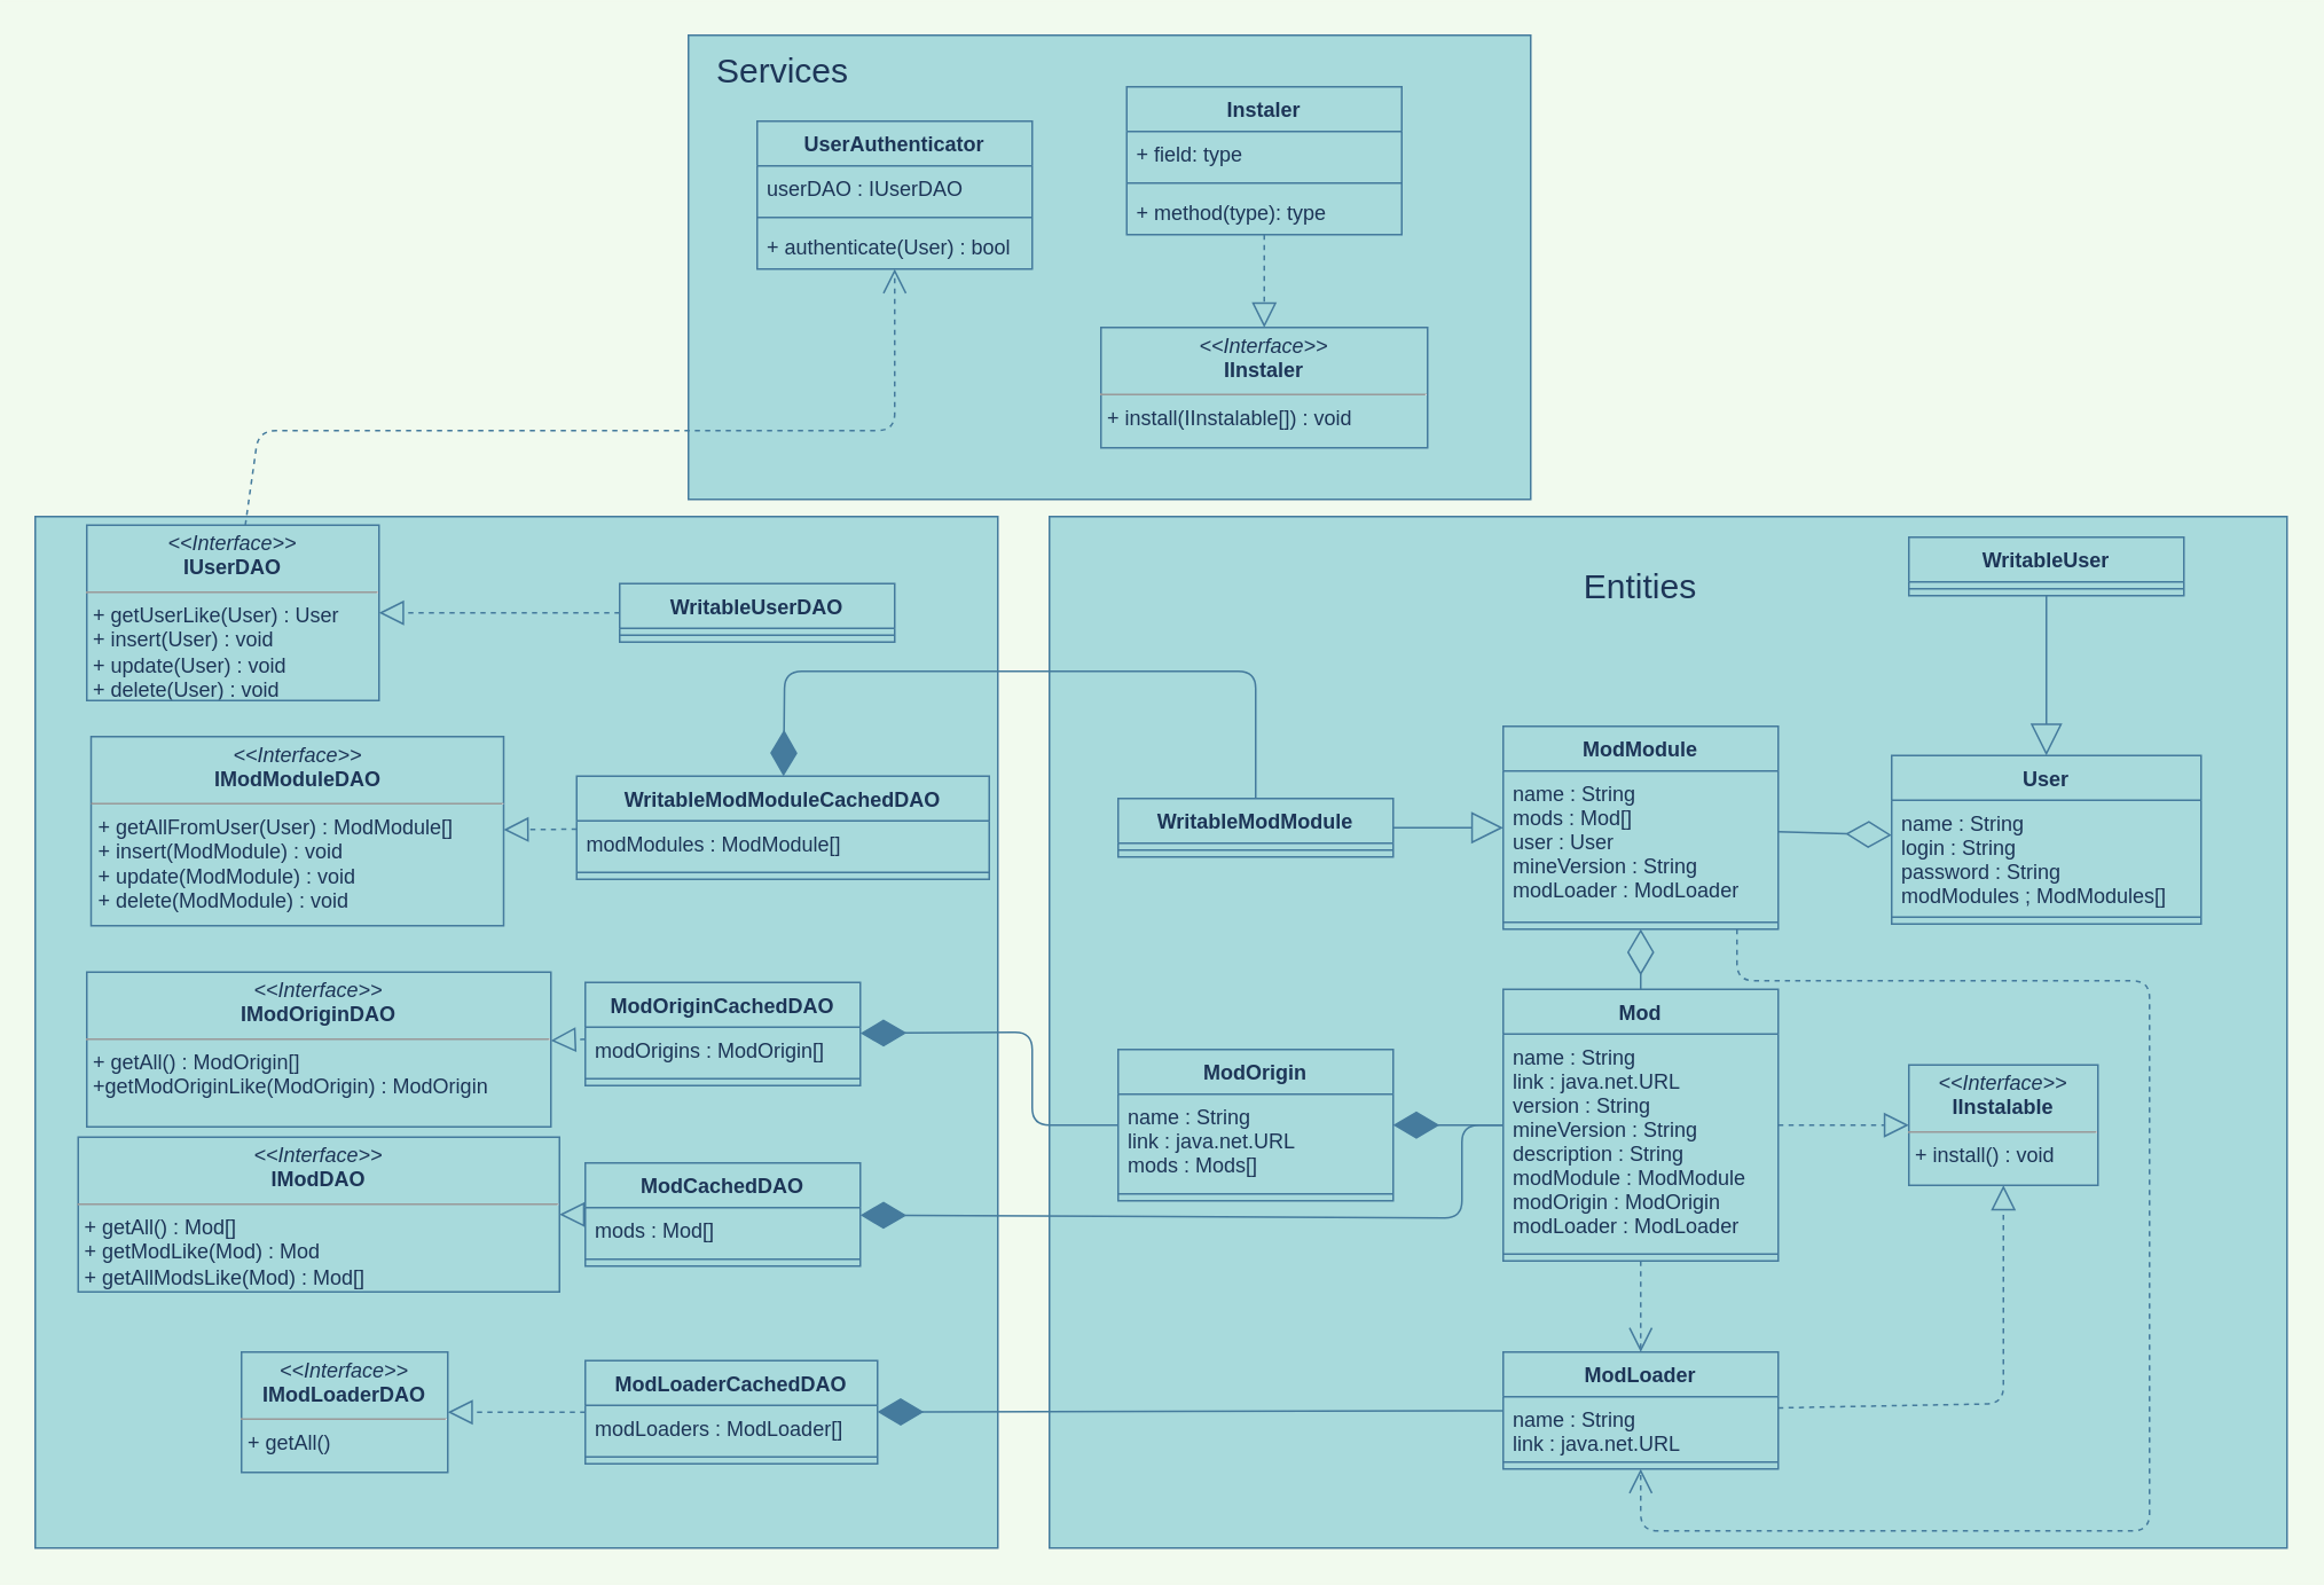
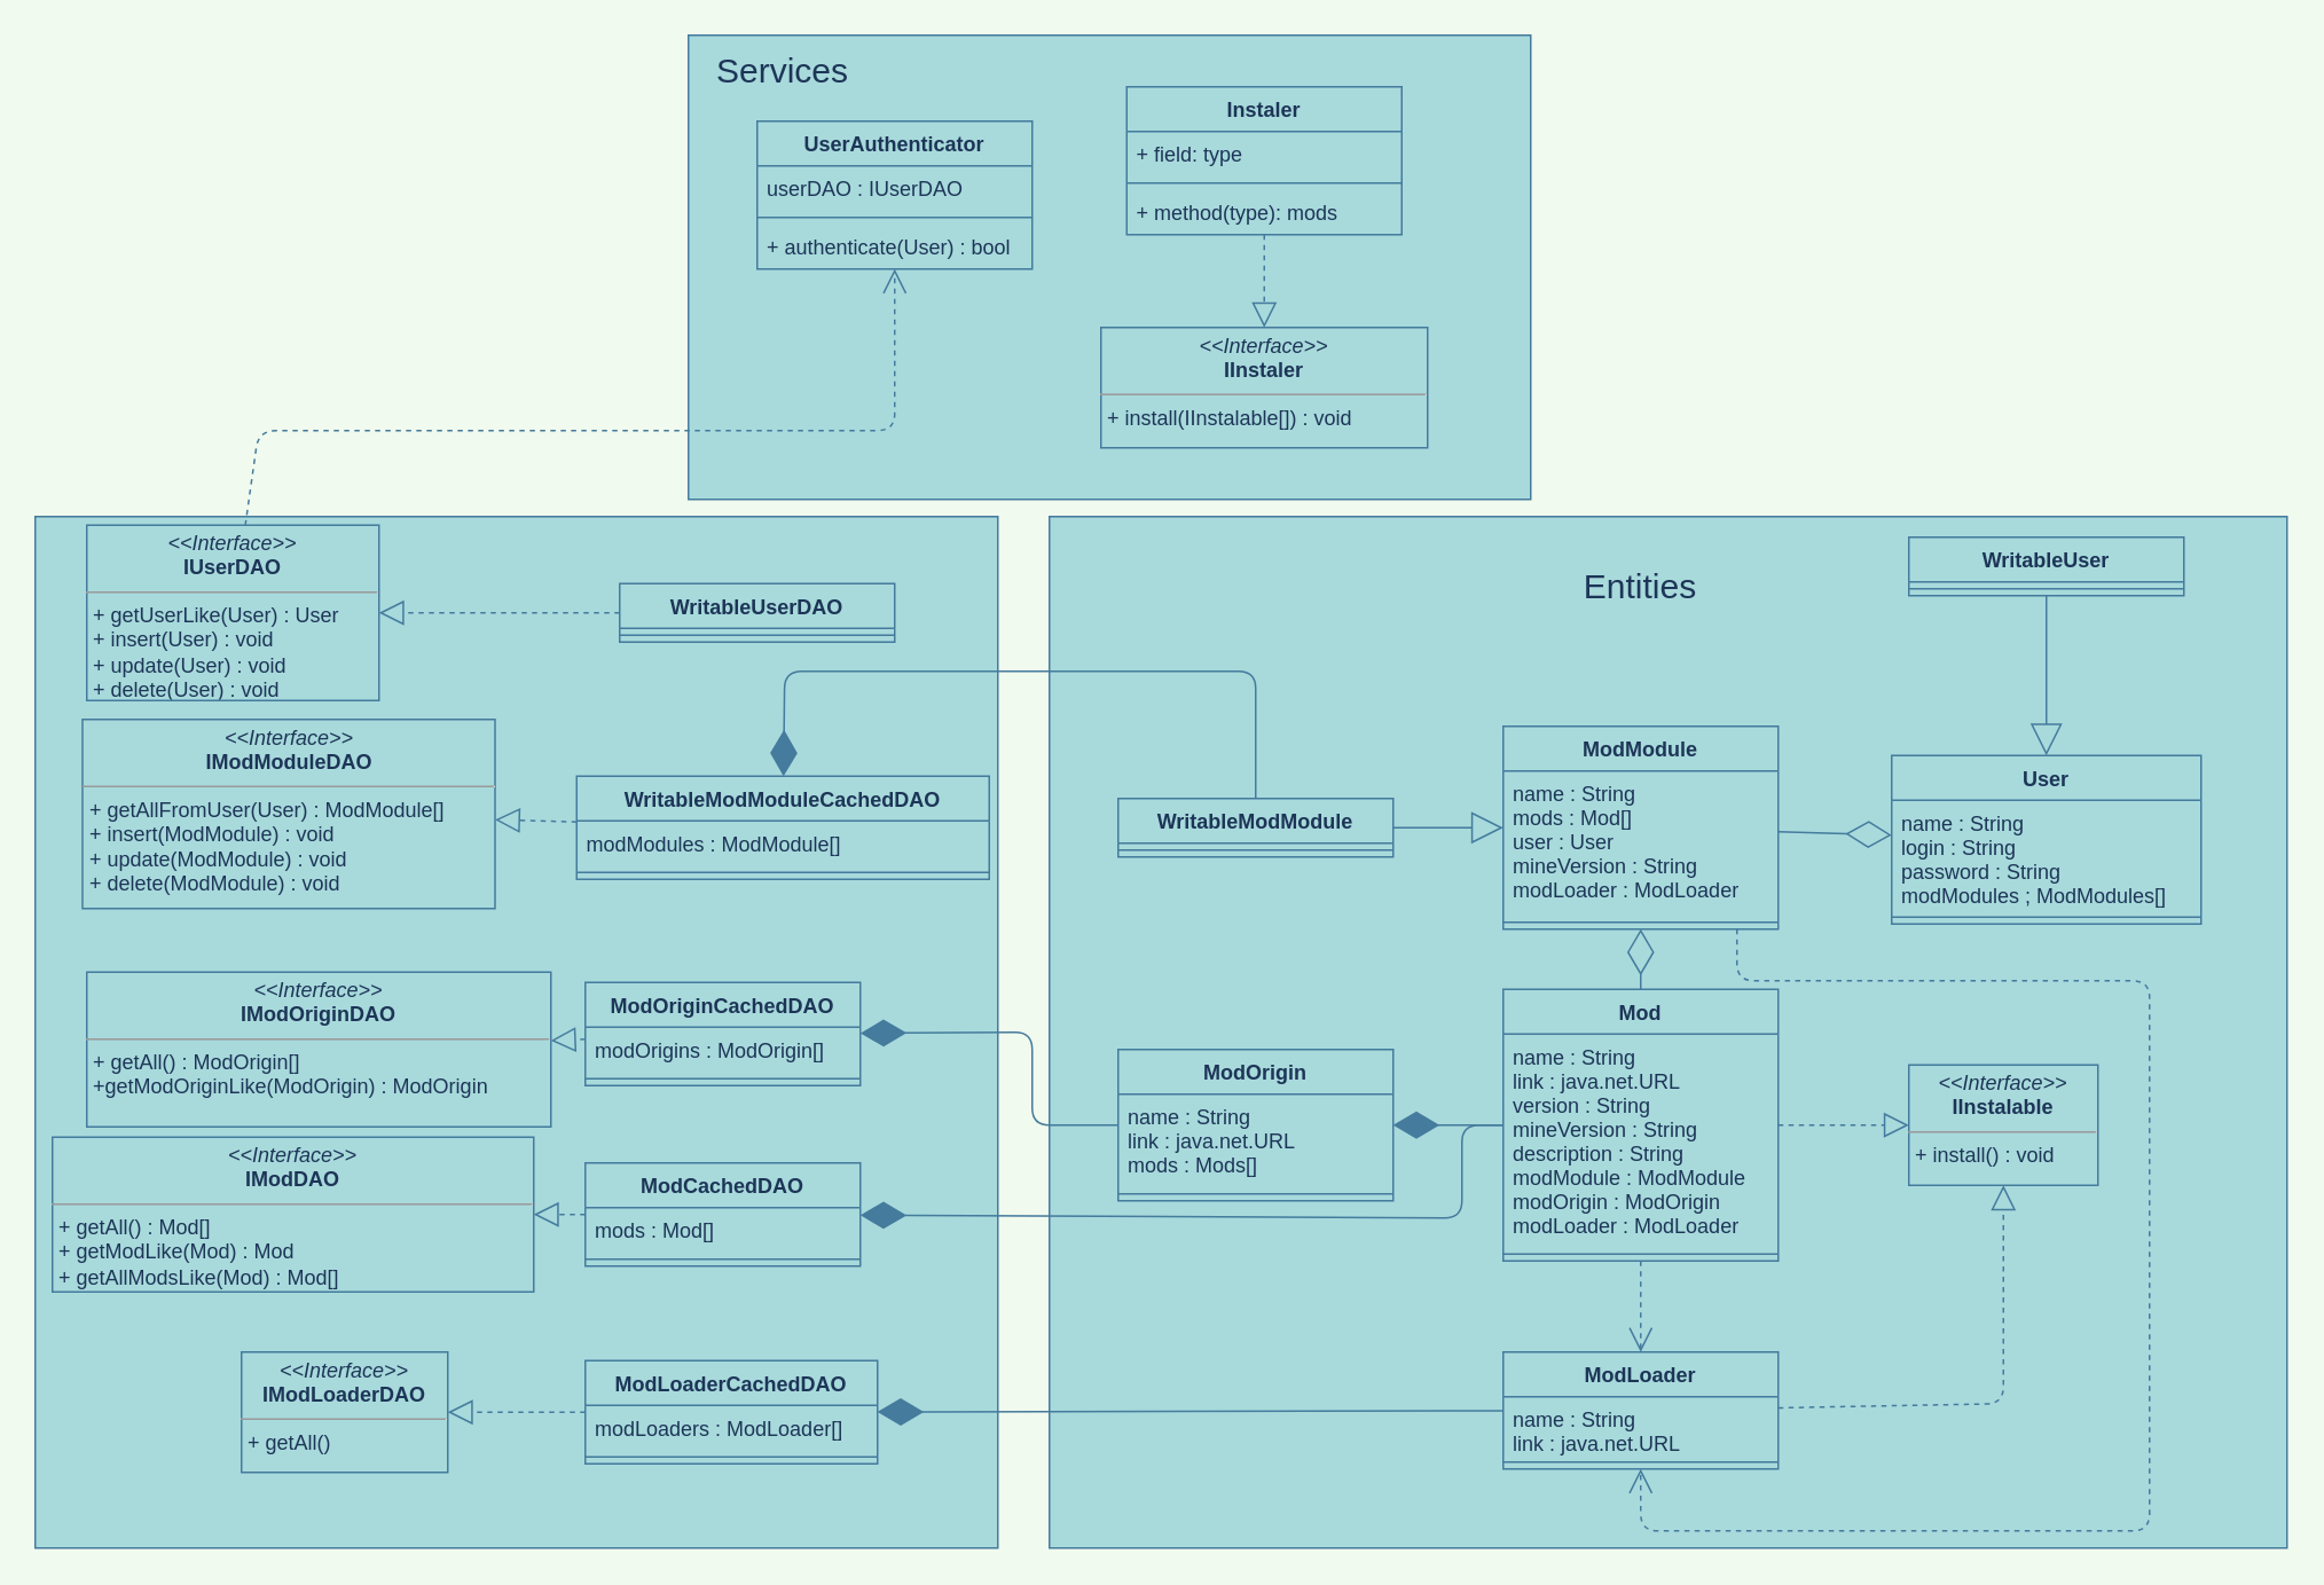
- <mxCell id="58" value="+ method(type): type" style="text;strokeColor=none;fillColor=none;align=left;verticalAlign=top;spacingLeft=4;spacingRight=4;overflow=hidden;rotatable=0;points=[[0,0.5],[1,0.5]];portConstraint=eastwest;fontColor=#1D3557;" parent="55" vertex="1"><mxGeometry y="60" width="160" height="26" as="geometry" /></mxCell>
+ <mxCell id="58" value="+ method(type): mods" style="text;strokeColor=none;fillColor=none;align=left;verticalAlign=top;spacingLeft=4;spacingRight=4;overflow=hidden;rotatable=0;points=[[0,0.5],[1,0.5]];portConstraint=eastwest;fontColor=#1D3557;" parent="55" vertex="1"><mxGeometry y="60" width="160" height="26" as="geometry" /></mxCell>
- <mxCell id="29" value="&lt;p style=&quot;margin: 0px ; margin-top: 4px ; text-align: center&quot;&gt;&lt;i&gt;&amp;lt;&amp;lt;Interface&amp;gt;&amp;gt;&lt;/i&gt;&lt;br&gt;&lt;b&gt;IModModuleDAO&lt;/b&gt;&lt;/p&gt;&lt;hr size=&quot;1&quot;&gt;&lt;p style=&quot;margin: 0px ; margin-left: 4px&quot;&gt;&lt;span&gt;+ getAllFromUser(User) : ModModule[]&lt;/span&gt;&lt;/p&gt;&lt;p style=&quot;margin: 0px ; margin-left: 4px&quot;&gt;&lt;span&gt;+ insert(ModModule) : void&lt;/span&gt;&lt;br&gt;&lt;/p&gt;&lt;p style=&quot;margin: 0px ; margin-left: 4px&quot;&gt;+ update(ModModule) : void&lt;/p&gt;&lt;p style=&quot;margin: 0px ; margin-left: 4px&quot;&gt;+ delete(ModModule) : void&lt;/p&gt;" style="verticalAlign=top;align=left;overflow=fill;fontSize=12;fontFamily=Helvetica;html=1;fillColor=#A8DADC;strokeColor=#457B9D;fontColor=#1D3557;" parent="1" vertex="1"><mxGeometry x="52.5" y="428" width="240" height="110" as="geometry" /></mxCell>
+ <mxCell id="29" value="&lt;p style=&quot;margin: 0px ; margin-top: 4px ; text-align: center&quot;&gt;&lt;i&gt;&amp;lt;&amp;lt;Interface&amp;gt;&amp;gt;&lt;/i&gt;&lt;br&gt;&lt;b&gt;IModModuleDAO&lt;/b&gt;&lt;/p&gt;&lt;hr size=&quot;1&quot;&gt;&lt;p style=&quot;margin: 0px ; margin-left: 4px&quot;&gt;&lt;span&gt;+ getAllFromUser(User) : ModModule[]&lt;/span&gt;&lt;/p&gt;&lt;p style=&quot;margin: 0px ; margin-left: 4px&quot;&gt;&lt;span&gt;+ insert(ModModule) : void&lt;/span&gt;&lt;br&gt;&lt;/p&gt;&lt;p style=&quot;margin: 0px ; margin-left: 4px&quot;&gt;+ update(ModModule) : void&lt;/p&gt;&lt;p style=&quot;margin: 0px ; margin-left: 4px&quot;&gt;+ delete(ModModule) : void&lt;/p&gt;" style="verticalAlign=top;align=left;overflow=fill;fontSize=12;fontFamily=Helvetica;html=1;fillColor=#A8DADC;strokeColor=#457B9D;fontColor=#1D3557;" parent="1" vertex="1"><mxGeometry x="47.5" y="418" width="240" height="110" as="geometry" /></mxCell>
- <mxCell id="26" value="&lt;p style=&quot;margin: 0px ; margin-top: 4px ; text-align: center&quot;&gt;&lt;i&gt;&amp;lt;&amp;lt;Interface&amp;gt;&amp;gt;&lt;/i&gt;&lt;br&gt;&lt;b&gt;IModDAO&lt;/b&gt;&lt;/p&gt;&lt;hr size=&quot;1&quot;&gt;&lt;p style=&quot;margin: 0px ; margin-left: 4px&quot;&gt;&lt;/p&gt;&lt;p style=&quot;margin: 0px ; margin-left: 4px&quot;&gt;+ getAll() : Mod[]&lt;/p&gt;&lt;p style=&quot;margin: 0px ; margin-left: 4px&quot;&gt;+ getModLike(Mod) : Mod&lt;/p&gt;&lt;p style=&quot;margin: 0px ; margin-left: 4px&quot;&gt;+ getAllModsLike(Mod) : Mod[]&lt;/p&gt;" style="verticalAlign=top;align=left;overflow=fill;fontSize=12;fontFamily=Helvetica;html=1;fillColor=#A8DADC;strokeColor=#457B9D;fontColor=#1D3557;" parent="1" vertex="1"><mxGeometry x="45" y="661" width="280" height="90" as="geometry" /></mxCell>
+ <mxCell id="26" value="&lt;p style=&quot;margin: 0px ; margin-top: 4px ; text-align: center&quot;&gt;&lt;i&gt;&amp;lt;&amp;lt;Interface&amp;gt;&amp;gt;&lt;/i&gt;&lt;br&gt;&lt;b&gt;IModDAO&lt;/b&gt;&lt;/p&gt;&lt;hr size=&quot;1&quot;&gt;&lt;p style=&quot;margin: 0px ; margin-left: 4px&quot;&gt;&lt;/p&gt;&lt;p style=&quot;margin: 0px ; margin-left: 4px&quot;&gt;+ getAll() : Mod[]&lt;/p&gt;&lt;p style=&quot;margin: 0px ; margin-left: 4px&quot;&gt;+ getModLike(Mod) : Mod&lt;/p&gt;&lt;p style=&quot;margin: 0px ; margin-left: 4px&quot;&gt;+ getAllModsLike(Mod) : Mod[]&lt;/p&gt;" style="verticalAlign=top;align=left;overflow=fill;fontSize=12;fontFamily=Helvetica;html=1;fillColor=#A8DADC;strokeColor=#457B9D;fontColor=#1D3557;" parent="1" vertex="1"><mxGeometry x="30" y="661" width="280" height="90" as="geometry" /></mxCell>
